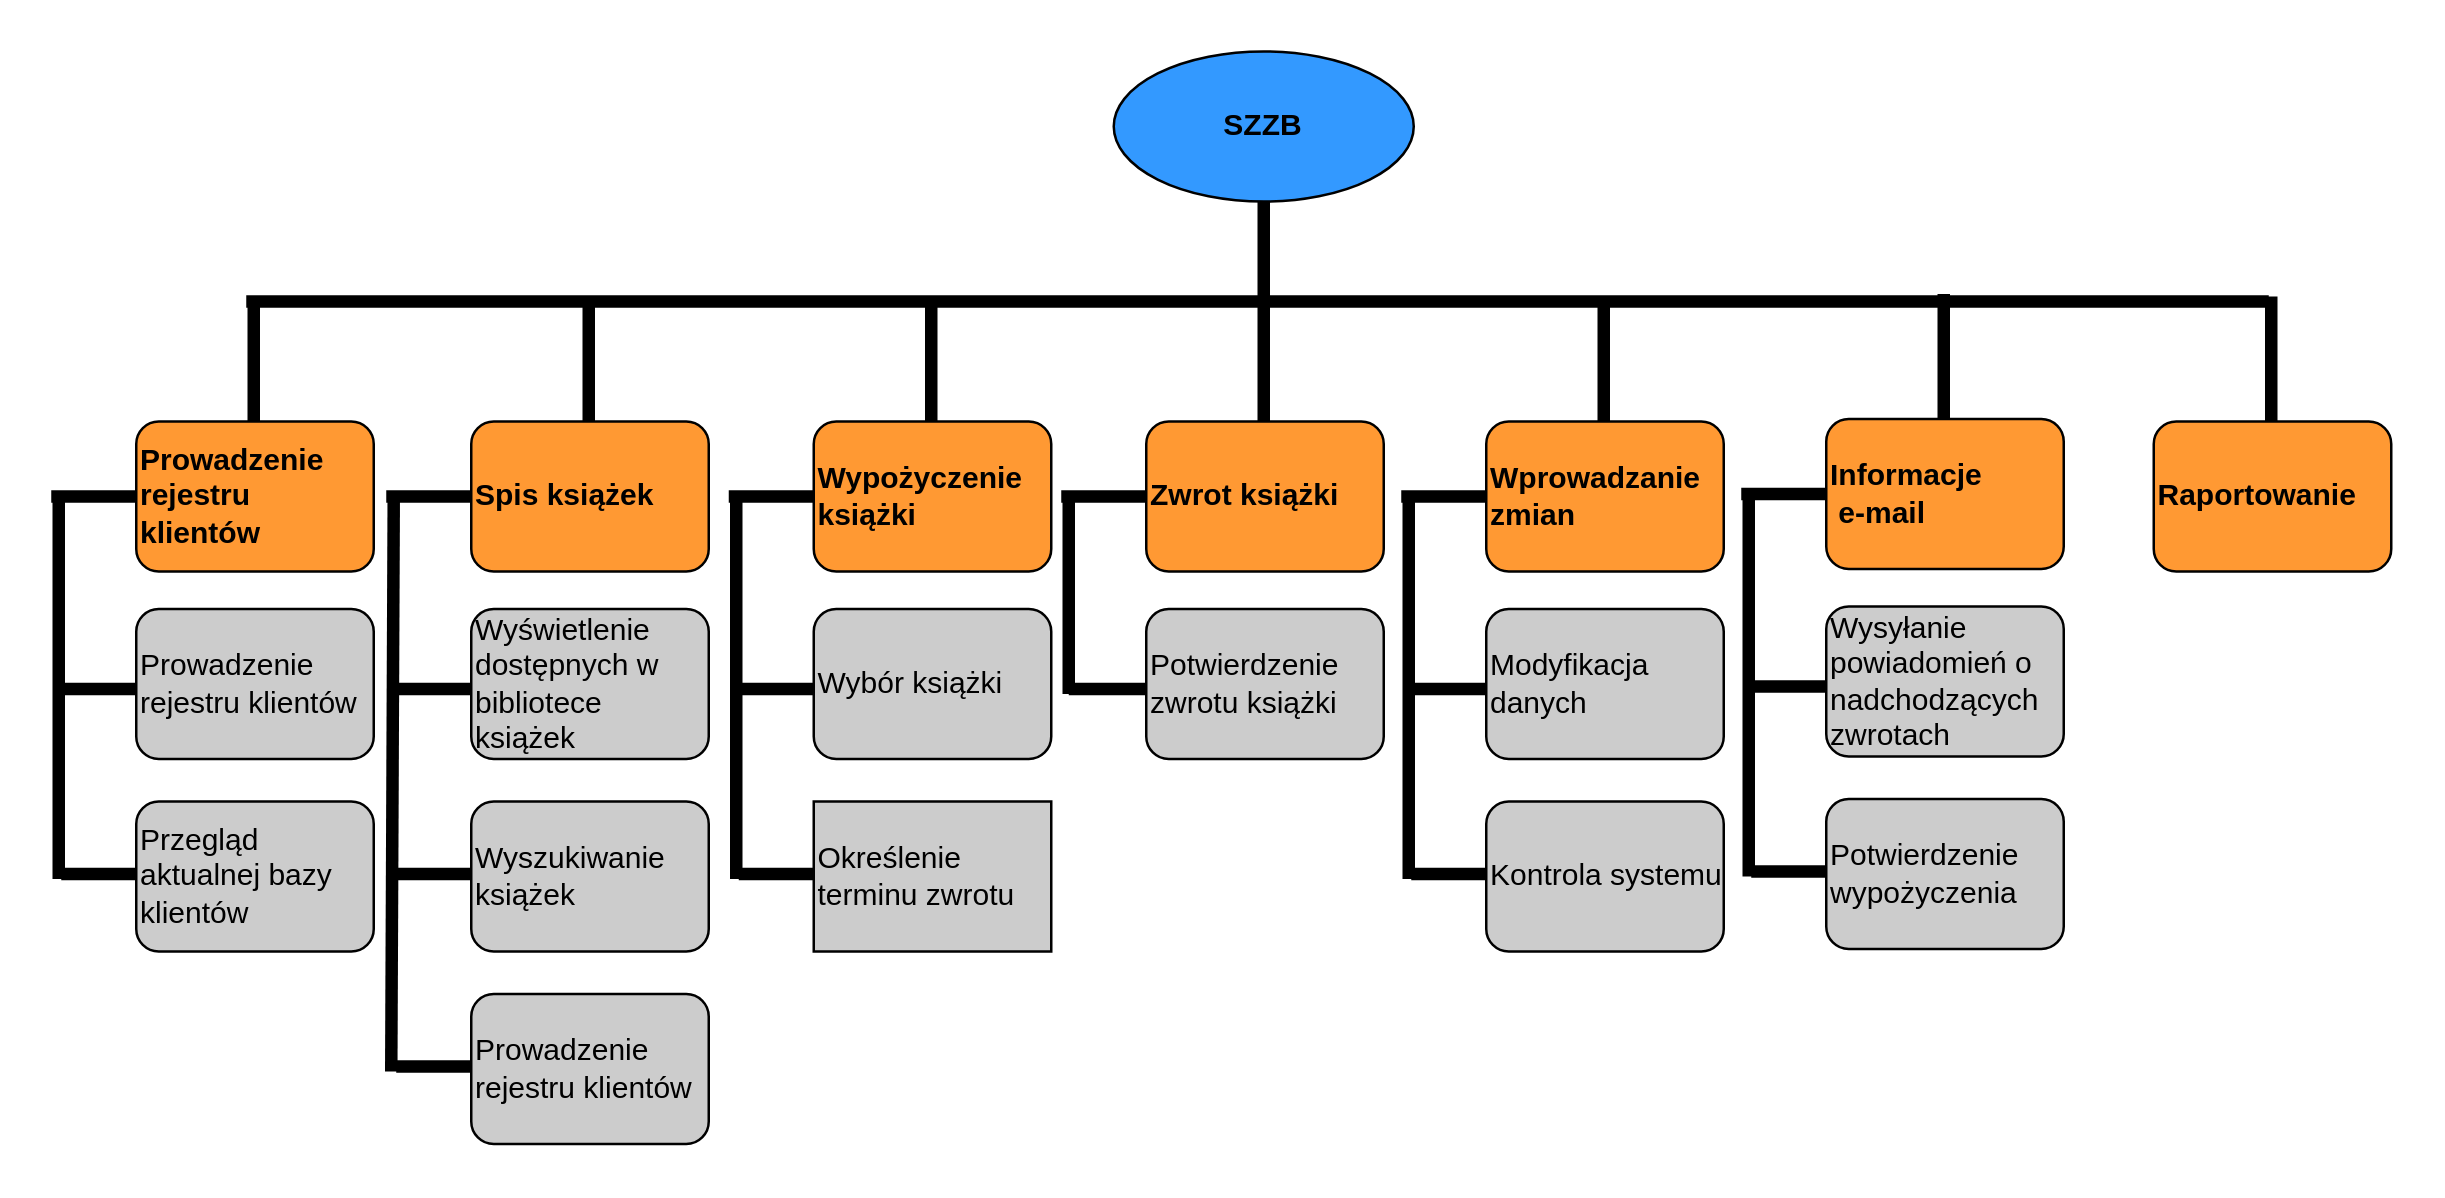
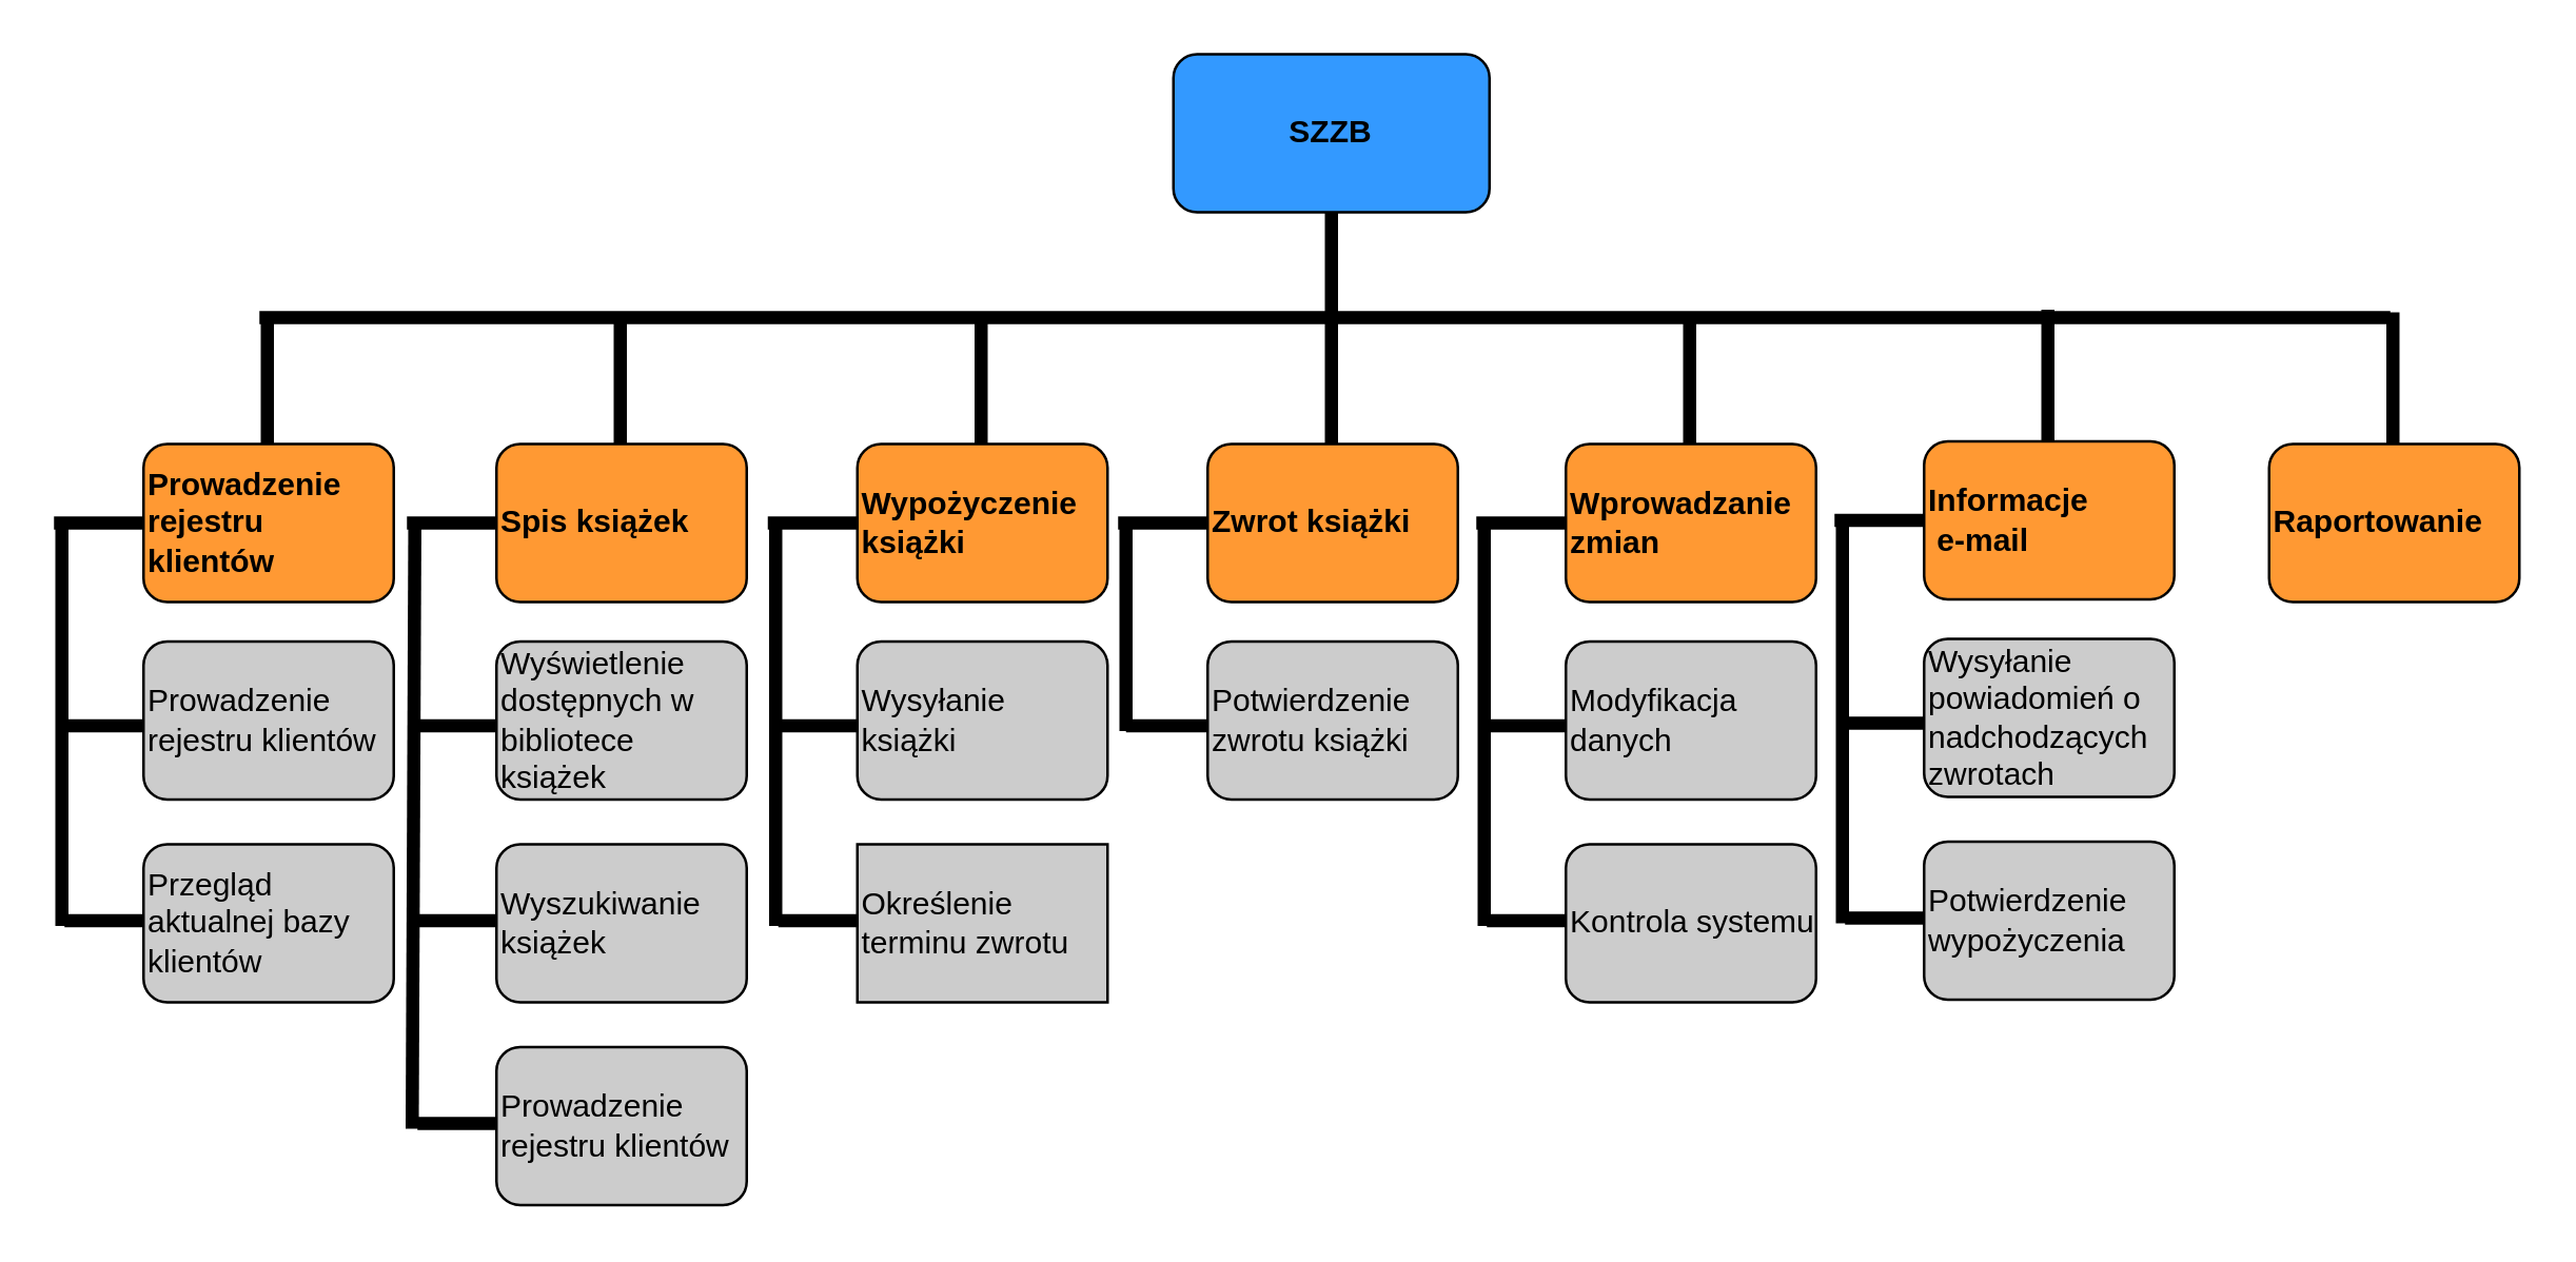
- <mxCell id="2" value="&lt;b&gt;SZZB&lt;/b&gt;" style="ellipse;whiteSpace=wrap;html=1;fillColor=#3399FF;" vertex="1" parent="1"><mxGeometry x="445" y="20" width="120" height="60" as="geometry" /></mxCell>
+ <mxCell id="2" value="&lt;b&gt;SZZB&lt;/b&gt;" style="rounded=1;whiteSpace=wrap;html=1;fillColor=#3399FF;" vertex="1" parent="1"><mxGeometry x="445" y="20" width="120" height="60" as="geometry" /></mxCell>
- <mxCell id="26" value="Wybór książki" style="rounded=1;whiteSpace=wrap;html=1;align=left;fillColor=#CCCCCC;" vertex="1" parent="1"><mxGeometry x="325" y="243" width="95" height="60" as="geometry" /></mxCell>
+ <mxCell id="26" value="Wysyłanie książki" style="rounded=1;whiteSpace=wrap;html=1;align=left;fillColor=#CCCCCC;" vertex="1" parent="1"><mxGeometry x="325" y="243" width="95" height="60" as="geometry" /></mxCell>
